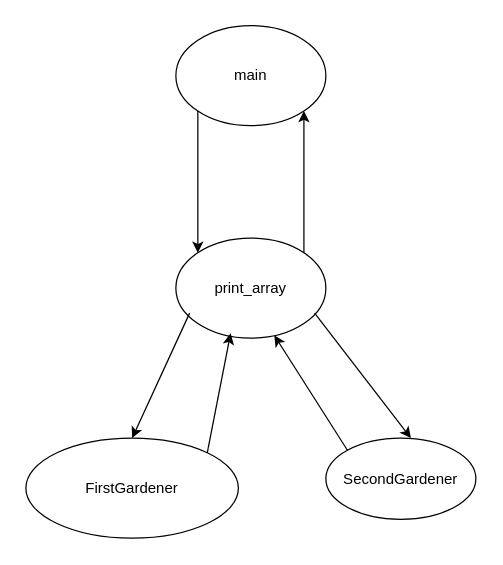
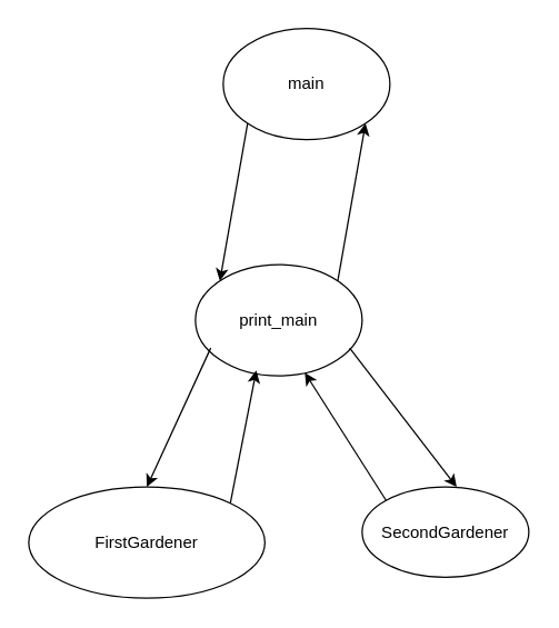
- <mxCell id="2" value="main" style="ellipse;whiteSpace=wrap;html=1;" vertex="1" parent="1"><mxGeometry x="140" y="20" width="120" height="80" as="geometry" /></mxCell>
+ <mxCell id="2" value="main" style="ellipse;whiteSpace=wrap;html=1;" vertex="1" parent="1"><mxGeometry x="160" y="20" width="120" height="80" as="geometry" /></mxCell>
- <mxCell id="3" value="print_array" style="ellipse;whiteSpace=wrap;html=1;" vertex="1" parent="1"><mxGeometry x="140" y="190" width="120" height="80" as="geometry" /></mxCell>
+ <mxCell id="3" value="print_main" style="ellipse;whiteSpace=wrap;html=1;" vertex="1" parent="1"><mxGeometry x="140" y="190" width="120" height="80" as="geometry" /></mxCell>
